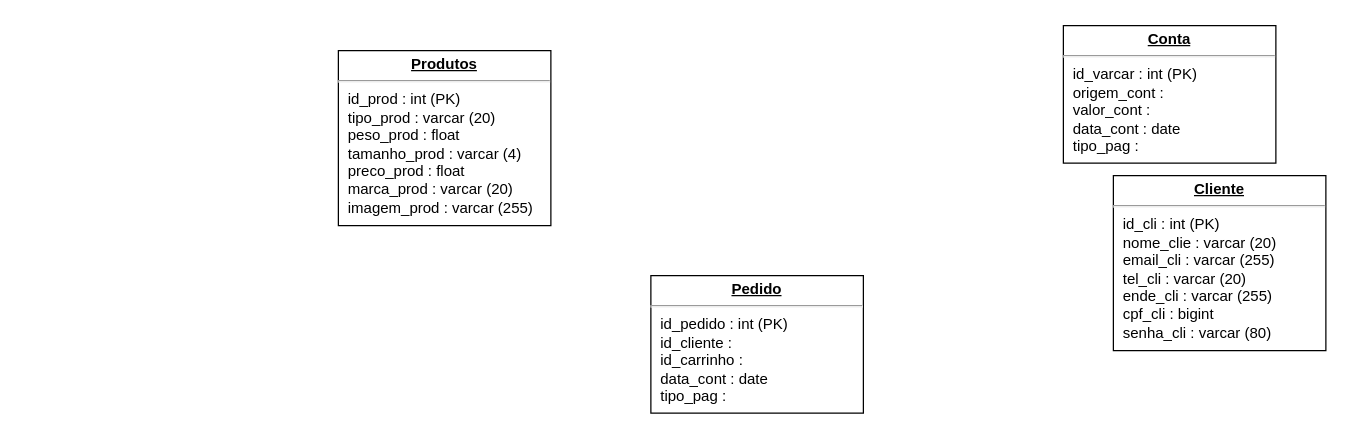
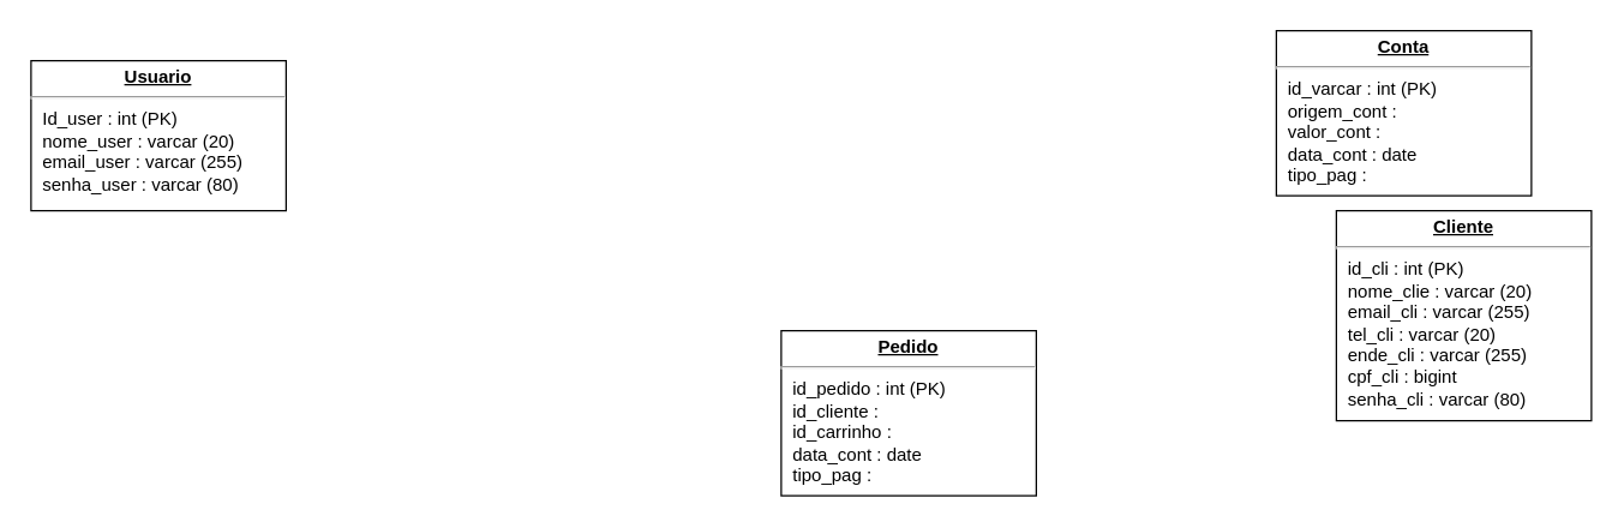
+ <mxCell id="2" value="&lt;p style=&quot;margin: 0px ; margin-top: 4px ; text-align: center ; text-decoration: underline&quot;&gt;&lt;b&gt;Usuario&lt;/b&gt;&lt;/p&gt;&lt;hr&gt;&lt;p style=&quot;margin: 0px ; margin-left: 8px&quot;&gt;Id_user : int (PK)&lt;br&gt;nome_user : varcar (20)&lt;br&gt;email_user : varcar (255)&lt;/p&gt;&lt;p style=&quot;margin: 0px ; margin-left: 8px&quot;&gt;&lt;span&gt;senha_user : varcar (80)&lt;/span&gt;&lt;br&gt;&lt;/p&gt;&lt;p style=&quot;margin: 0px ; margin-left: 8px&quot;&gt;&lt;br&gt;&lt;/p&gt;" style="verticalAlign=top;align=left;overflow=fill;fontSize=12;fontFamily=Helvetica;html=1;rounded=0;shadow=0;comic=0;labelBackgroundColor=none;strokeWidth=1" parent="1" vertex="1"><mxGeometry x="20" y="40" width="170" height="100" as="geometry" /></mxCell>
- <mxCell id="5" value="&lt;p style=&quot;margin: 0px ; margin-top: 4px ; text-align: center ; text-decoration: underline&quot;&gt;&lt;b&gt;Produtos&lt;/b&gt;&lt;/p&gt;&lt;hr&gt;&lt;p style=&quot;margin: 0px ; margin-left: 8px&quot;&gt;id_prod : int (PK)&lt;/p&gt;&lt;p style=&quot;margin: 0px ; margin-left: 8px&quot;&gt;tipo_prod : varcar (20)&lt;br&gt;peso_prod : float&lt;/p&gt;&lt;p style=&quot;margin: 0px ; margin-left: 8px&quot;&gt;tamanho_prod : varcar (4)&lt;/p&gt;&lt;p style=&quot;margin: 0px ; margin-left: 8px&quot;&gt;preco_prod : float&lt;/p&gt;&lt;p style=&quot;margin: 0px ; margin-left: 8px&quot;&gt;marca_prod : varcar (20)&lt;/p&gt;&lt;p style=&quot;margin: 0px ; margin-left: 8px&quot;&gt;imagem_prod : varcar (255)&lt;/p&gt;&lt;p style=&quot;margin: 0px ; margin-left: 8px&quot;&gt;&lt;br&gt;&lt;/p&gt;&lt;p style=&quot;margin: 0px ; margin-left: 8px&quot;&gt;&lt;br&gt;&lt;/p&gt;" style="verticalAlign=top;align=left;overflow=fill;fontSize=12;fontFamily=Helvetica;html=1;rounded=0;shadow=0;comic=0;labelBackgroundColor=none;strokeWidth=1" parent="1" vertex="1"><mxGeometry x="270" y="40" width="170" height="140" as="geometry" /></mxCell>
